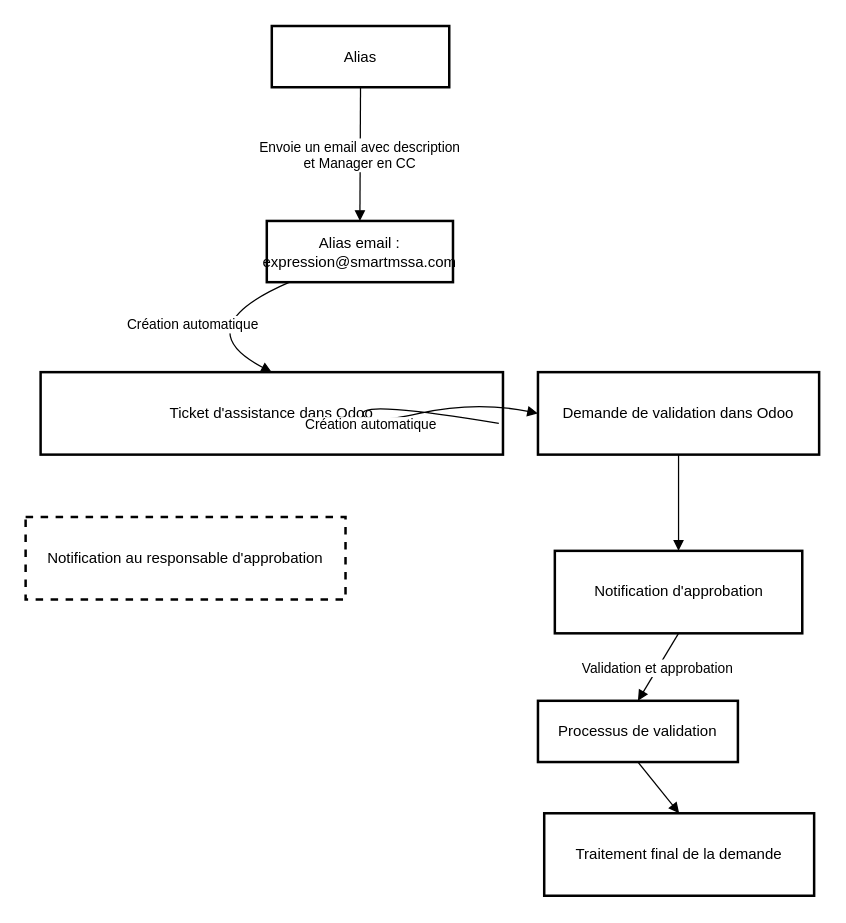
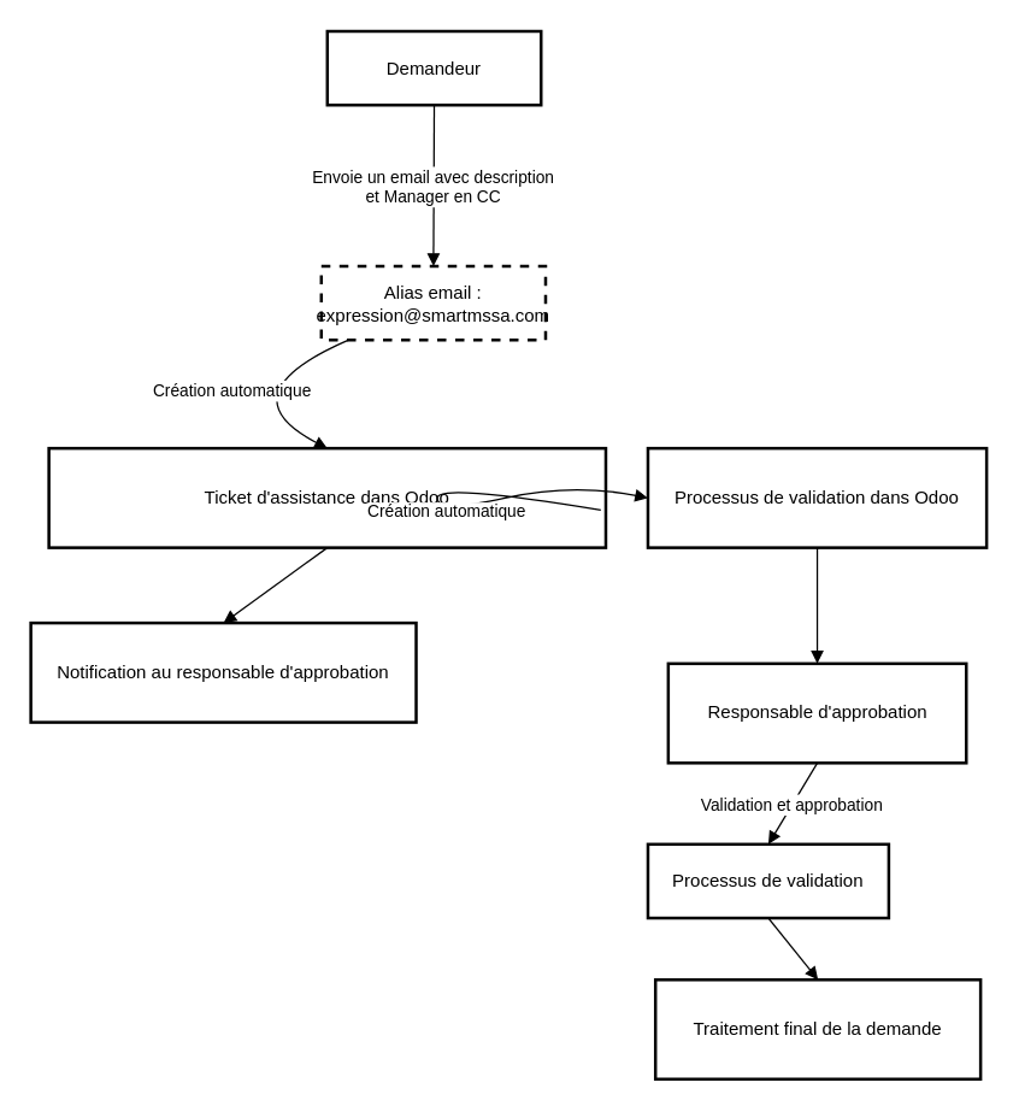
- <mxCell id="2" value="Alias" style="whiteSpace=wrap;strokeWidth=2;" vertex="1" parent="1"><mxGeometry x="217" y="20" width="142" height="49" as="geometry" /></mxCell>
+ <mxCell id="2" value="Demandeur" style="whiteSpace=wrap;strokeWidth=2;" vertex="1" parent="1"><mxGeometry x="217" y="20" width="142" height="49" as="geometry" /></mxCell>
- <mxCell id="3" value="Alias email : expression@smartmssa.com" style="whiteSpace=wrap;strokeWidth=2;" vertex="1" parent="1"><mxGeometry x="213" y="176" width="149" height="49" as="geometry" /></mxCell>
+ <mxCell id="3" value="Alias email : expression@smartmssa.com" style="whiteSpace=wrap;strokeWidth=2;dashed=1;" vertex="1" parent="1"><mxGeometry x="213" y="176" width="149" height="49" as="geometry" /></mxCell>
- <mxCell id="5" value="Demande de validation dans Odoo" style="whiteSpace=wrap;strokeWidth=2;" vertex="1" parent="1"><mxGeometry x="430" y="297" width="225" height="66" as="geometry" /></mxCell>
+ <mxCell id="5" value="Processus de validation dans Odoo" style="whiteSpace=wrap;strokeWidth=2;" vertex="1" parent="1"><mxGeometry x="430" y="297" width="225" height="66" as="geometry" /></mxCell>
+ <mxCell id="13" value="" style="curved=1;startArrow=none;endArrow=block;exitX=0.5;exitY=1;entryX=0.5;entryY=0;rounded=0;" edge="1" parent="1" source="4" target="6"><mxGeometry relative="1" as="geometry"><Array as="points" /></mxGeometry></mxCell>
- <mxCell id="6" value="Notification au responsable d'approbation" style="whiteSpace=wrap;strokeWidth=2;dashed=1;" vertex="1" parent="1"><mxGeometry x="20" y="413" width="256" height="66" as="geometry" /></mxCell>
+ <mxCell id="6" value="Notification au responsable d'approbation" style="whiteSpace=wrap;strokeWidth=2;" vertex="1" parent="1"><mxGeometry x="20" y="413" width="256" height="66" as="geometry" /></mxCell>
- <mxCell id="7" value="Notification d'approbation" style="whiteSpace=wrap;strokeWidth=2;" vertex="1" parent="1"><mxGeometry x="443.5" y="440" width="198" height="66" as="geometry" /></mxCell>
+ <mxCell id="7" value="Responsable d'approbation" style="whiteSpace=wrap;strokeWidth=2;" vertex="1" parent="1"><mxGeometry x="443.5" y="440" width="198" height="66" as="geometry" /></mxCell>
